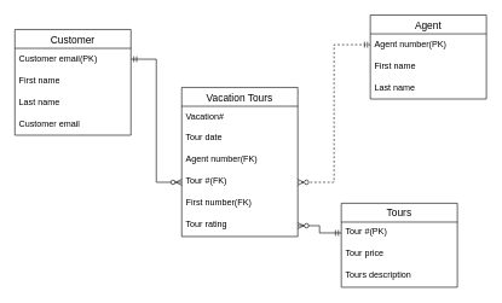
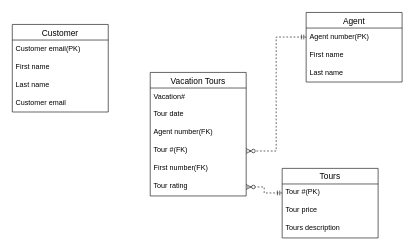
- <mxCell id="19" value="" style="edgeStyle=orthogonalEdgeStyle;fontSize=12;html=1;endArrow=ERzeroToMany;startArrow=ERmandOne;rounded=0;exitX=1;exitY=0.5;exitDx=0;exitDy=0;entryX=0;entryY=0.5;entryDx=0;entryDy=0;" parent="1" source="14" target="6" edge="1"><mxGeometry width="100" height="100" relative="1" as="geometry"><mxPoint x="240" y="380" as="sourcePoint" /><mxPoint x="340" y="280" as="targetPoint" /></mxGeometry></mxCell>
- <mxCell id="24" value="" style="edgeStyle=entityRelationEdgeStyle;fontSize=12;html=1;endArrow=ERzeroToMany;startArrow=ERmandOne;rounded=0;entryX=1;entryY=0.5;entryDx=0;entryDy=0;exitX=0;exitY=0.5;exitDx=0;exitDy=0;" parent="1" source="21" target="8" edge="1"><mxGeometry width="100" height="100" relative="1" as="geometry"><mxPoint x="280" y="380" as="sourcePoint" /><mxPoint x="380" y="280" as="targetPoint" /></mxGeometry></mxCell>
+ <mxCell id="24" value="" style="edgeStyle=entityRelationEdgeStyle;fontSize=12;html=1;endArrow=ERzeroToMany;startArrow=ERmandOne;rounded=0;entryX=1;entryY=0.5;entryDx=0;entryDy=0;exitX=0;exitY=0.5;exitDx=0;exitDy=0;dashed=1;" parent="1" source="21" target="8" edge="1"><mxGeometry width="100" height="100" relative="1" as="geometry"><mxPoint x="280" y="380" as="sourcePoint" /><mxPoint x="380" y="280" as="targetPoint" /></mxGeometry></mxCell>
